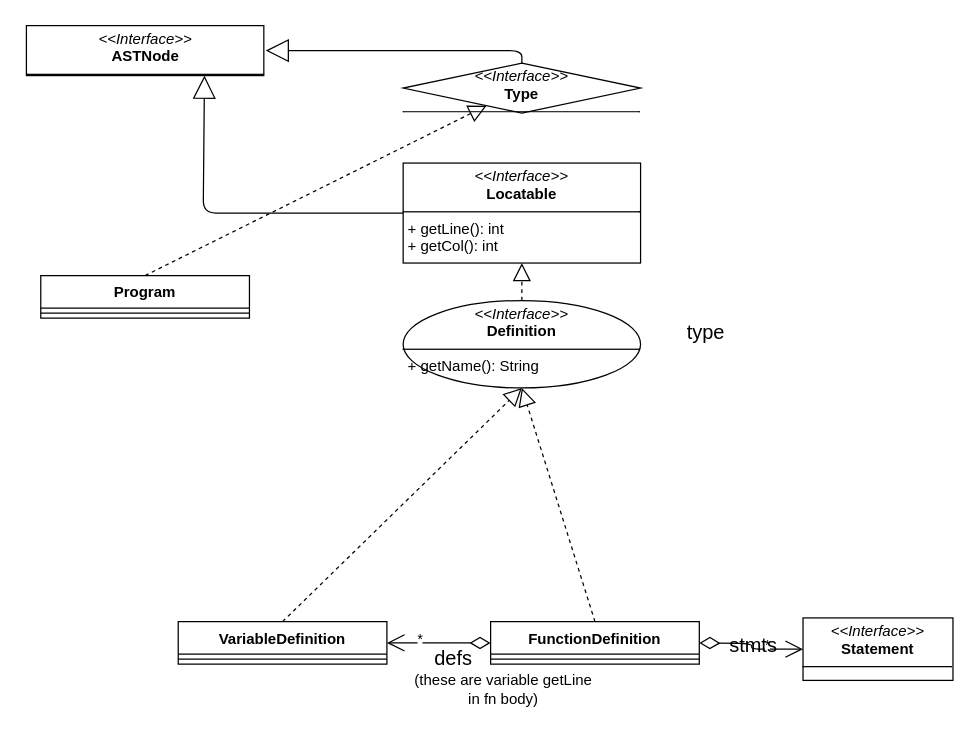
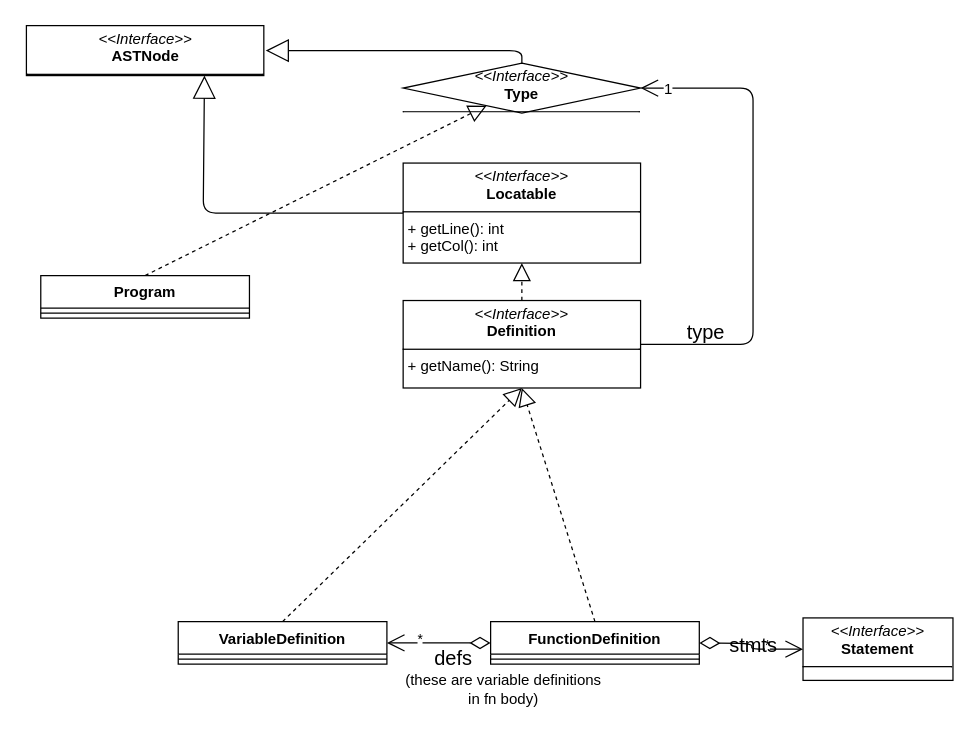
+ <mxCell id="18" value="" style="endArrow=open;endFill=1;endSize=12;html=1;exitX=1;exitY=0.5;exitDx=0;exitDy=0;entryX=1;entryY=0.5;entryDx=0;entryDy=0;" parent="1" source="2" edge="1" target="16"><mxGeometry width="160" relative="1" as="geometry"><mxPoint x="512" y="215" as="sourcePoint" /><mxPoint x="602" y="130" as="targetPoint" /><Array as="points"><mxPoint x="602" y="275" /><mxPoint x="602" y="70" /></Array></mxGeometry></mxCell>
+ <mxCell id="19" value="1" style="edgeLabel;html=1;align=center;verticalAlign=middle;resizable=0;points=[];fontSize=12;" parent="18" vertex="1" connectable="0"><mxGeometry x="0.69" relative="1" as="geometry"><mxPoint x="-39" as="offset" /></mxGeometry></mxCell>
- <mxCell id="2" value="&lt;p style=&quot;margin:0px;margin-top:4px;text-align:center;&quot;&gt;&lt;i&gt;&amp;lt;&amp;lt;Interface&amp;gt;&amp;gt;&lt;/i&gt;&lt;br&gt;&lt;b&gt;Definition&lt;/b&gt;&lt;/p&gt;&lt;hr size=&quot;1&quot; style=&quot;border-style:solid;&quot;&gt;&lt;p style=&quot;margin:0px;margin-left:4px;&quot;&gt;+ getName(): String&lt;/p&gt;" style="ellipse;verticalAlign=top;align=left;overflow=fill;html=1;whiteSpace=wrap;" parent="1" vertex="1"><mxGeometry x="322" y="240" width="190" height="70" as="geometry" /></mxCell>
+ <mxCell id="2" value="&lt;p style=&quot;margin:0px;margin-top:4px;text-align:center;&quot;&gt;&lt;i&gt;&amp;lt;&amp;lt;Interface&amp;gt;&amp;gt;&lt;/i&gt;&lt;br&gt;&lt;b&gt;Definition&lt;/b&gt;&lt;/p&gt;&lt;hr size=&quot;1&quot; style=&quot;border-style:solid;&quot;&gt;&lt;p style=&quot;margin:0px;margin-left:4px;&quot;&gt;+ getName(): String&lt;/p&gt;" style="verticalAlign=top;align=left;overflow=fill;html=1;whiteSpace=wrap;" parent="1" vertex="1"><mxGeometry x="322" y="240" width="190" height="70" as="geometry" /></mxCell>
- <mxCell id="23" value="(these are variable getLine&lt;br&gt;in fn body)" style="text;html=1;align=center;verticalAlign=middle;resizable=0;points=[];autosize=1;strokeColor=none;fillColor=none;" parent="1" vertex="1"><mxGeometry x="312" y="531" width="180" height="40" as="geometry" /></mxCell>
+ <mxCell id="23" value="(these are variable definitions&lt;br&gt;in fn body)" style="text;html=1;align=center;verticalAlign=middle;resizable=0;points=[];autosize=1;strokeColor=none;fillColor=none;" parent="1" vertex="1"><mxGeometry x="312" y="531" width="180" height="40" as="geometry" /></mxCell>
